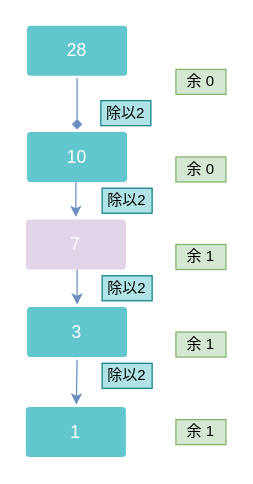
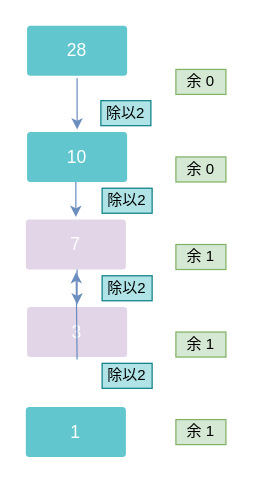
- <mxCell id="10" value="" style="endArrow=diamond;html=1;exitX=0.5;exitY=1;exitDx=0;exitDy=0;fillColor=#dae8fc;strokeColor=#6c8ebf;" edge="1" parent="1" source="2" target="3"><mxGeometry width="50" height="50" relative="1" as="geometry"><mxPoint x="-100" y="155" as="sourcePoint" /><mxPoint x="-50" y="105" as="targetPoint" /></mxGeometry></mxCell>
+ <mxCell id="10" value="" style="endArrow=classic;html=1;exitX=0.5;exitY=1;exitDx=0;exitDy=0;fillColor=#dae8fc;strokeColor=#6c8ebf;" edge="1" parent="1" source="2" target="3"><mxGeometry width="50" height="50" relative="1" as="geometry"><mxPoint x="-100" y="155" as="sourcePoint" /><mxPoint x="-50" y="105" as="targetPoint" /></mxGeometry></mxCell>
- <mxCell id="5" value="3" style="rounded=1;whiteSpace=wrap;html=1;shadow=0;labelBackgroundColor=none;strokeColor=none;strokeWidth=3;fillColor=#61c6ce;fontFamily=Helvetica;fontSize=14;fontColor=#FFFFFF;align=center;spacing=5;fontStyle=0;arcSize=7;perimeterSpacing=2;" vertex="1" parent="1"><mxGeometry x="21" y="245" width="80" height="40" as="geometry" /></mxCell>
+ <mxCell id="5" value="3" style="rounded=1;whiteSpace=wrap;html=1;shadow=0;labelBackgroundColor=none;strokeColor=none;strokeWidth=3;fillColor=#e1d5e7;fontFamily=Helvetica;fontSize=14;fontColor=#FFFFFF;align=center;spacing=5;fontStyle=0;arcSize=7;perimeterSpacing=2;" vertex="1" parent="1"><mxGeometry x="21" y="245" width="80" height="40" as="geometry" /></mxCell>
- <mxCell id="14" value="" style="endArrow=classic;html=1;exitX=0.5;exitY=1;exitDx=0;exitDy=0;fillColor=#dae8fc;strokeColor=#6c8ebf;" edge="1" parent="1" source="5" target="13"><mxGeometry width="50" height="50" relative="1" as="geometry"><mxPoint x="-70" y="285" as="sourcePoint" /><mxPoint x="-20" y="235" as="targetPoint" /></mxGeometry></mxCell>
+ <mxCell id="14" value="" style="endArrow=classic;html=1;exitX=0.5;exitY=1;exitDx=0;exitDy=0;fillColor=#dae8fc;strokeColor=#6c8ebf;" edge="1" parent="1" source="5" target="4"><mxGeometry width="50" height="50" relative="1" as="geometry"><mxPoint x="-70" y="285" as="sourcePoint" /><mxPoint x="-20" y="235" as="targetPoint" /></mxGeometry></mxCell>
